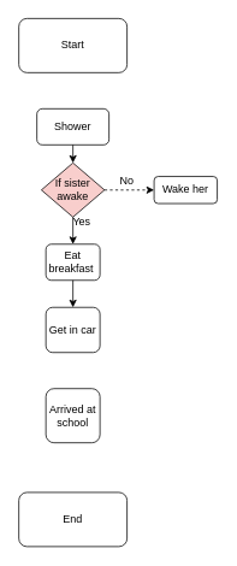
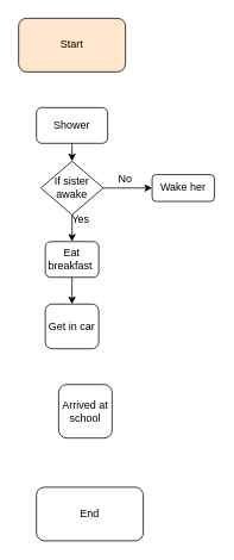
- <mxCell id="2" value="Start" style="rounded=1;whiteSpace=wrap;html=1;" vertex="1" parent="1"><mxGeometry x="20" width="120" height="60" as="geometry" y="20" /></mxCell>
+ <mxCell id="2" value="Start" style="rounded=1;whiteSpace=wrap;html=1;fillColor=#ffe6cc;" vertex="1" parent="1"><mxGeometry x="20" width="120" height="60" as="geometry" y="20" /></mxCell>
- <mxCell id="4" value="If sister awake" style="rhombus;whiteSpace=wrap;html=1;fillColor=#f8cecc;" vertex="1" parent="1"><mxGeometry x="45" y="180" width="70" height="60" as="geometry" /></mxCell>
+ <mxCell id="4" value="If sister awake" style="rhombus;whiteSpace=wrap;html=1;" vertex="1" parent="1"><mxGeometry x="45" y="180" width="70" height="60" as="geometry" /></mxCell>
- <mxCell id="6" value="" style="endArrow=classic;html=1;rounded=0;exitX=1;exitY=0.5;exitDx=0;exitDy=0;entryX=0;entryY=0.5;entryDx=0;entryDy=0;dashed=1;" edge="1" parent="1" source="4" target="7"><mxGeometry width="50" height="50" relative="1" as="geometry"><mxPoint x="120" y="210" as="sourcePoint" /><mxPoint x="140" y="210" as="targetPoint" /><Array as="points" /></mxGeometry></mxCell>
+ <mxCell id="6" value="" style="endArrow=classic;html=1;rounded=0;exitX=1;exitY=0.5;exitDx=0;exitDy=0;entryX=0;entryY=0.5;entryDx=0;entryDy=0;" edge="1" parent="1" source="4" target="7"><mxGeometry width="50" height="50" relative="1" as="geometry"><mxPoint x="120" y="210" as="sourcePoint" /><mxPoint x="140" y="210" as="targetPoint" /><Array as="points" /></mxGeometry></mxCell>
- <mxCell id="14" value="Arrived at school" style="rounded=1;whiteSpace=wrap;html=1;fontFamily=Helvetica;fontSize=12;fontColor=default;strokeColor=default;fillColor=default;" vertex="1" parent="1"><mxGeometry x="50" y="430" width="60" height="60" as="geometry" /></mxCell>
+ <mxCell id="14" value="Arrived at school" style="rounded=1;whiteSpace=wrap;html=1;fontFamily=Helvetica;fontSize=12;fontColor=default;strokeColor=default;fillColor=default;" vertex="1" parent="1"><mxGeometry x="65" y="430" width="60" height="60" as="geometry" /></mxCell>
- <mxCell id="15" value="End" style="rounded=1;whiteSpace=wrap;html=1;fontFamily=Helvetica;fontSize=12;fontColor=default;strokeColor=default;fillColor=default;" vertex="1" parent="1"><mxGeometry x="20" y="545" width="120" height="60" as="geometry" /></mxCell>
+ <mxCell id="15" value="End" style="rounded=1;whiteSpace=wrap;html=1;fontFamily=Helvetica;fontSize=12;fontColor=default;strokeColor=default;fillColor=default;" vertex="1" parent="1"><mxGeometry x="40" y="545" width="120" height="60" as="geometry" /></mxCell>
